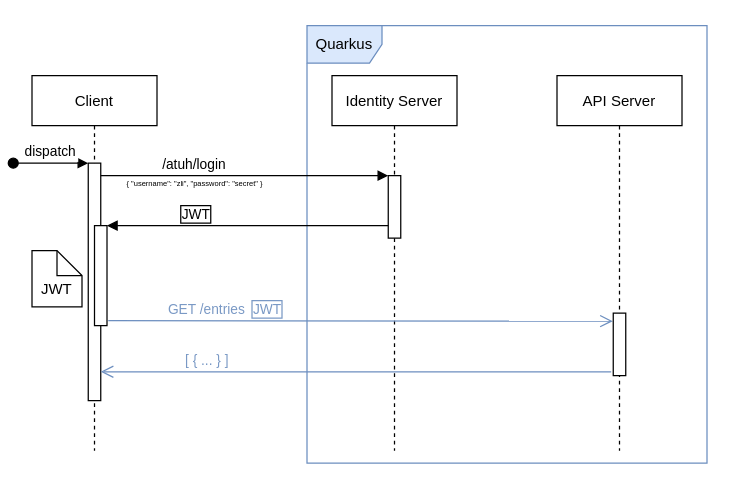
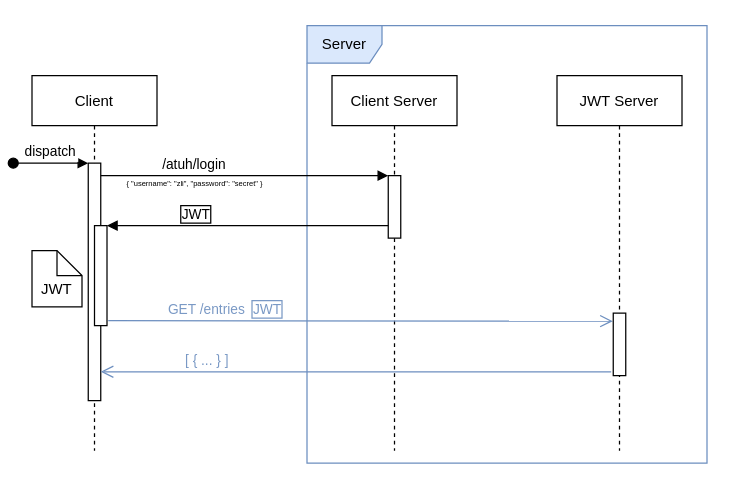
- <mxCell id="2" value="Quarkus" style="shape=umlFrame;whiteSpace=wrap;html=1;labelBackgroundColor=none;fillColor=#dae8fc;strokeColor=#6c8ebf;" vertex="1" parent="1"><mxGeometry x="240" y="20" width="320" height="350" as="geometry" /></mxCell>
+ <mxCell id="2" value="Server" style="shape=umlFrame;whiteSpace=wrap;html=1;labelBackgroundColor=none;fillColor=#dae8fc;strokeColor=#6c8ebf;" vertex="1" parent="1"><mxGeometry x="240" y="20" width="320" height="350" as="geometry" /></mxCell>
- <mxCell id="8" value="Identity Server" style="shape=umlLifeline;perimeter=lifelinePerimeter;container=1;collapsible=0;recursiveResize=0;rounded=0;shadow=0;strokeWidth=1;" parent="1" vertex="1"><mxGeometry x="260" y="60" width="100" height="300" as="geometry" /></mxCell>
+ <mxCell id="8" value="Client Server" style="shape=umlLifeline;perimeter=lifelinePerimeter;container=1;collapsible=0;recursiveResize=0;rounded=0;shadow=0;strokeWidth=1;" parent="1" vertex="1"><mxGeometry x="260" y="60" width="100" height="300" as="geometry" /></mxCell>
- <mxCell id="16" value="API Server" style="shape=umlLifeline;perimeter=lifelinePerimeter;container=1;collapsible=0;recursiveResize=0;rounded=0;shadow=0;strokeWidth=1;" vertex="1" parent="1"><mxGeometry x="440" y="60" width="100" height="300" as="geometry" /></mxCell>
+ <mxCell id="16" value="JWT Server" style="shape=umlLifeline;perimeter=lifelinePerimeter;container=1;collapsible=0;recursiveResize=0;rounded=0;shadow=0;strokeWidth=1;" vertex="1" parent="1"><mxGeometry x="440" y="60" width="100" height="300" as="geometry" /></mxCell>
